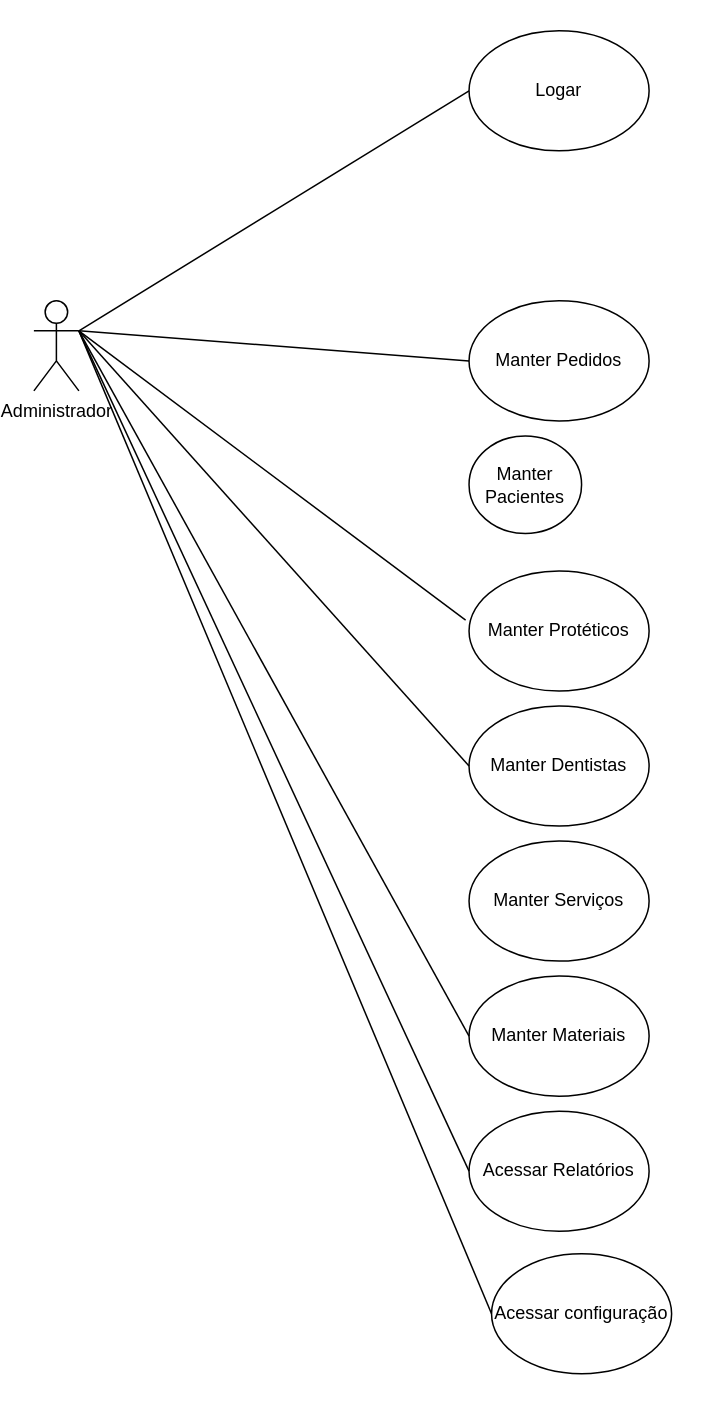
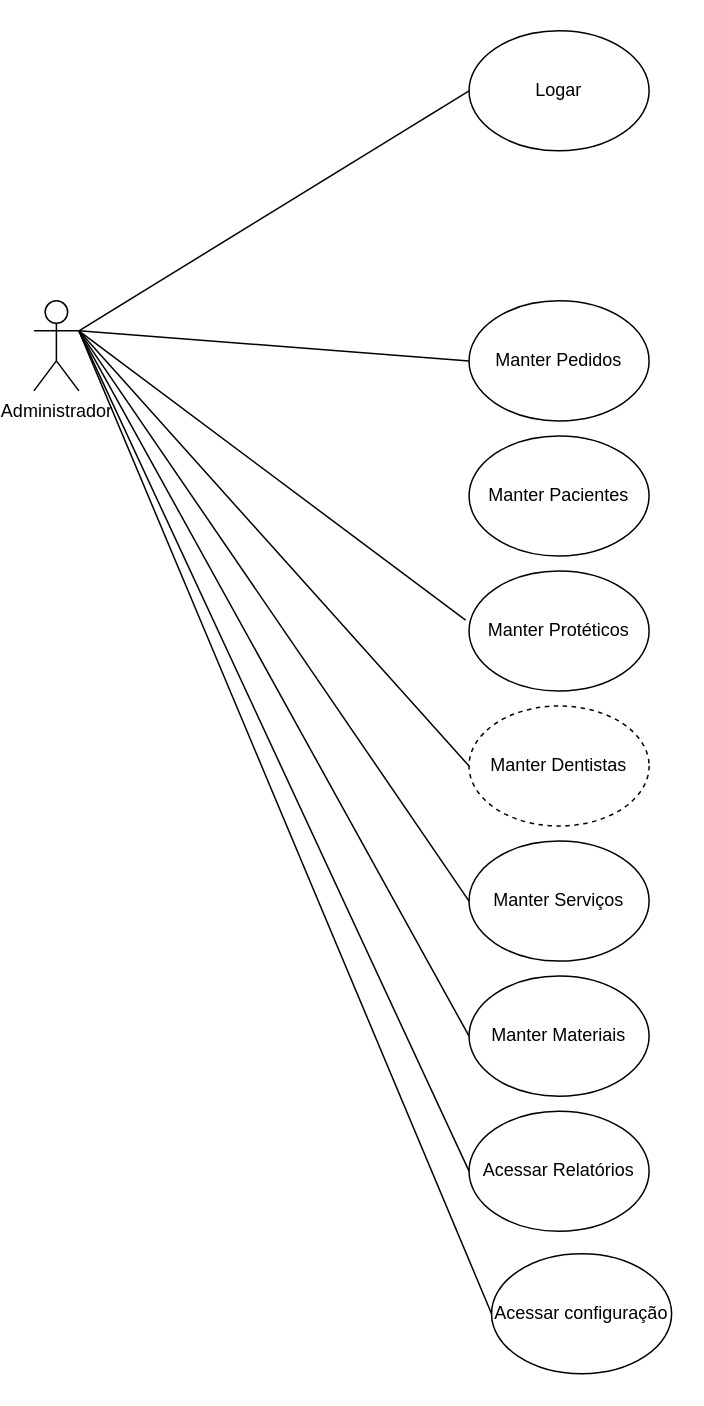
- <mxCell id="3" value="Manter Pacientes" style="ellipse;whiteSpace=wrap;html=1;" parent="1" vertex="1"><mxGeometry x="310" y="290" width="75" height="65" as="geometry" /></mxCell>
+ <mxCell id="3" value="Manter Pacientes" style="ellipse;whiteSpace=wrap;html=1;" parent="1" vertex="1"><mxGeometry x="310" y="290" width="120" height="80" as="geometry" /></mxCell>
+ <mxCell id="17" value="" style="endArrow=none;html=1;rounded=0;exitX=0;exitY=0.5;exitDx=0;exitDy=0;entryX=1;entryY=0.333;entryDx=0;entryDy=0;entryPerimeter=0;" edge="1" parent="1" source="14" target="2"><mxGeometry width="50" height="50" relative="1" as="geometry"><mxPoint x="140" y="470" as="sourcePoint" /><mxPoint x="190" y="420" as="targetPoint" /></mxGeometry></mxCell>
- <mxCell id="8" value="Manter Dentistas" style="ellipse;whiteSpace=wrap;html=1;" parent="1" vertex="1"><mxGeometry x="310" y="470" width="120" height="80" as="geometry" /></mxCell>
+ <mxCell id="8" value="Manter Dentistas" style="ellipse;whiteSpace=wrap;html=1;dashed=1;" parent="1" vertex="1"><mxGeometry x="310" y="470" width="120" height="80" as="geometry" /></mxCell>
